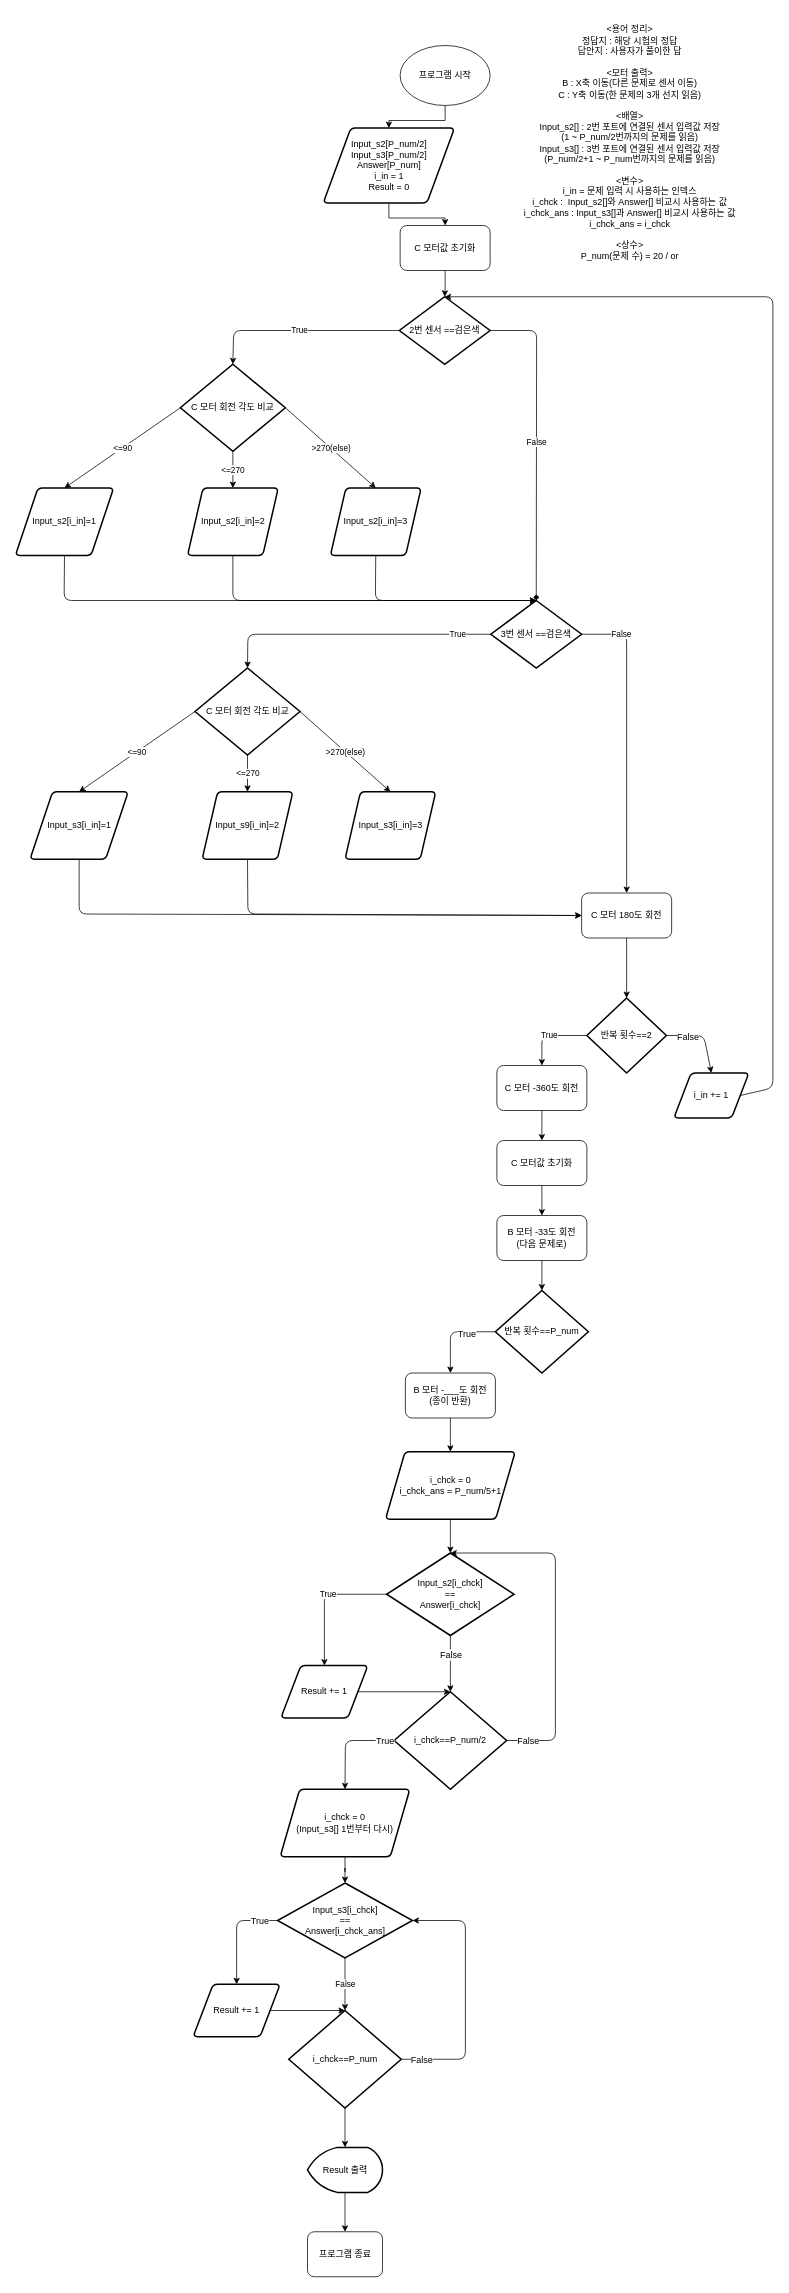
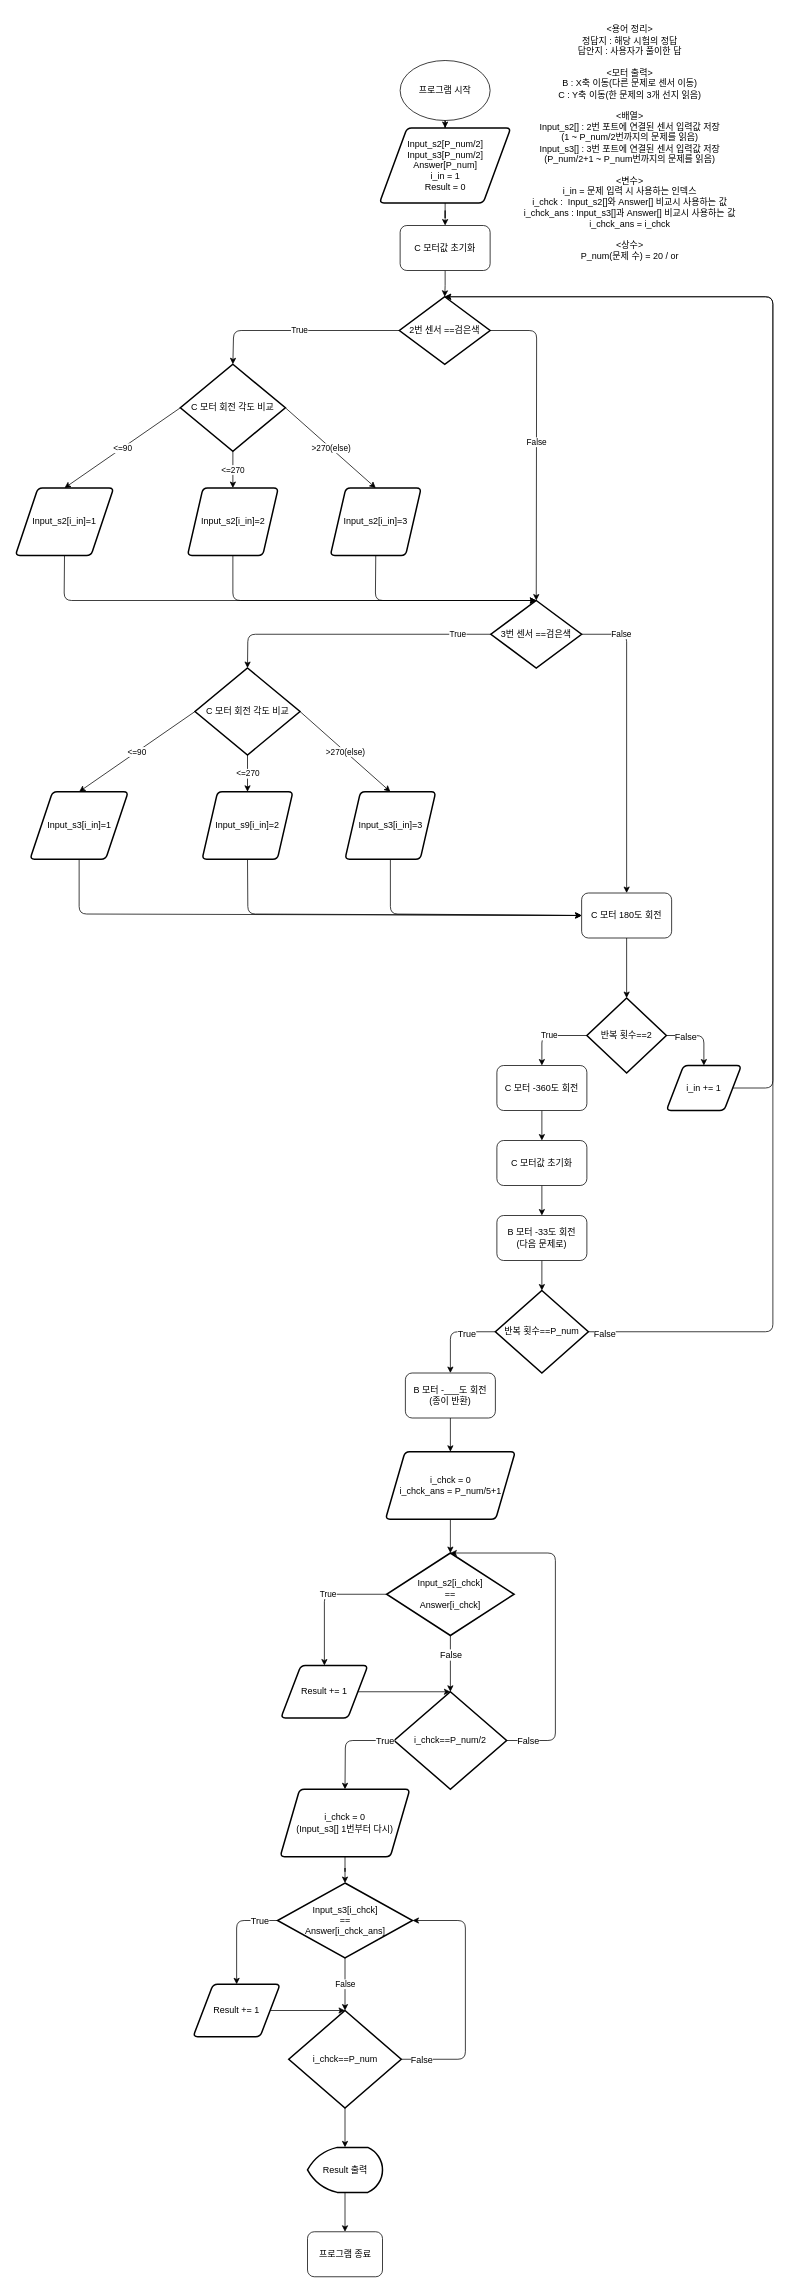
- <mxCell id="3" value="프로그램 시작" style="ellipse;whiteSpace=wrap;html=1;" parent="1" vertex="1"><mxGeometry x="533" y="60" width="120" height="80" as="geometry" /></mxCell>
+ <mxCell id="3" value="프로그램 시작" style="ellipse;whiteSpace=wrap;html=1;" parent="1" vertex="1"><mxGeometry x="533" y="80" width="120" height="80" as="geometry" /></mxCell>
- <mxCell id="6" value="Input_s2[P_num/2]&lt;br&gt;Input_s3[P_num/2]&lt;br&gt;Answer[P_num]&lt;br&gt;i_in = 1&lt;br&gt;Result = 0" style="shape=parallelogram;html=1;strokeWidth=2;perimeter=parallelogramPerimeter;whiteSpace=wrap;rounded=1;arcSize=12;size=0.21;" vertex="1" parent="1"><mxGeometry x="430.5" y="170" width="175" height="100" as="geometry" /></mxCell>
+ <mxCell id="6" value="Input_s2[P_num/2]&lt;br&gt;Input_s3[P_num/2]&lt;br&gt;Answer[P_num]&lt;br&gt;i_in = 1&lt;br&gt;Result = 0" style="shape=parallelogram;html=1;strokeWidth=2;perimeter=parallelogramPerimeter;whiteSpace=wrap;rounded=1;arcSize=12;size=0.21;" vertex="1" parent="1"><mxGeometry x="505.5" y="170" width="175" height="100" as="geometry" /></mxCell>
- <mxCell id="11" value="False" style="endArrow=diamond;html=1;exitX=1;exitY=0.5;exitDx=0;exitDy=0;exitPerimeter=0;entryX=0.5;entryY=0;entryDx=0;entryDy=0;entryPerimeter=0;" edge="1" parent="1" source="9" target="10"><mxGeometry width="50" height="50" relative="1" as="geometry"><mxPoint x="520" y="700" as="sourcePoint" /><mxPoint x="570" y="650" as="targetPoint" /><Array as="points"><mxPoint x="715" y="440" /></Array></mxGeometry></mxCell>
+ <mxCell id="11" value="False" style="endArrow=classic;html=1;exitX=1;exitY=0.5;exitDx=0;exitDy=0;exitPerimeter=0;entryX=0.5;entryY=0;entryDx=0;entryDy=0;entryPerimeter=0;" edge="1" parent="1" source="9" target="10"><mxGeometry width="50" height="50" relative="1" as="geometry"><mxPoint x="520" y="700" as="sourcePoint" /><mxPoint x="570" y="650" as="targetPoint" /><Array as="points"><mxPoint x="715" y="440" /></Array></mxGeometry></mxCell>
+ <mxCell id="36" value="" style="endArrow=classic;html=1;entryX=0;entryY=0.5;entryDx=0;entryDy=0;exitX=0.5;exitY=1;exitDx=0;exitDy=0;" edge="1" parent="1" source="28" target="33"><mxGeometry width="50" height="50" relative="1" as="geometry"><mxPoint x="20" y="1320" as="sourcePoint" /><mxPoint x="70" y="1270" as="targetPoint" /><Array as="points"><mxPoint x="520" y="1218" /></Array></mxGeometry></mxCell>
- <mxCell id="38" value="i_in += 1" style="shape=parallelogram;html=1;strokeWidth=2;perimeter=parallelogramPerimeter;whiteSpace=wrap;rounded=1;arcSize=12;size=0.23;" vertex="1" parent="1"><mxGeometry x="898" y="1430" width="100" height="60" as="geometry" /></mxCell>
+ <mxCell id="38" value="i_in += 1" style="shape=parallelogram;html=1;strokeWidth=2;perimeter=parallelogramPerimeter;whiteSpace=wrap;rounded=1;arcSize=12;size=0.23;" vertex="1" parent="1"><mxGeometry x="888" y="1420" width="100" height="60" as="geometry" /></mxCell>
+ <mxCell id="50" value="" style="endArrow=classic;html=1;exitX=1;exitY=0.5;exitDx=0;exitDy=0;exitPerimeter=0;entryX=0.5;entryY=0;entryDx=0;entryDy=0;entryPerimeter=0;" edge="1" parent="1" source="49" target="9"><mxGeometry width="50" height="50" relative="1" as="geometry"><mxPoint x="913" y="1930" as="sourcePoint" /><mxPoint x="810" y="480" as="targetPoint" /><Array as="points"><mxPoint x="1030" y="1775" /><mxPoint x="1030" y="395" /></Array></mxGeometry></mxCell>
+ <mxCell id="51" value="False" style="text;html=1;align=center;verticalAlign=middle;resizable=0;points=[];;labelBackgroundColor=#ffffff;" vertex="1" connectable="0" parent="50"><mxGeometry x="-0.98" y="-3" relative="1" as="geometry"><mxPoint as="offset" /></mxGeometry></mxCell>
